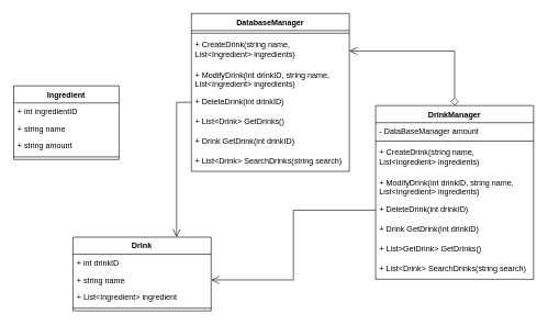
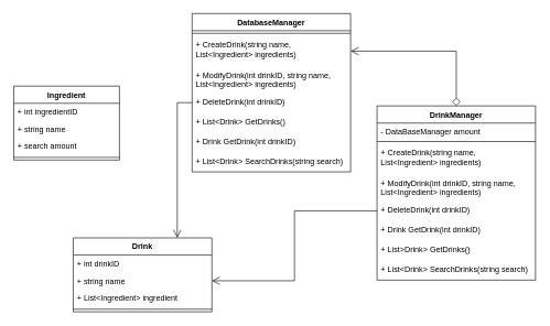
- <mxCell id="11" value="+ string amount" style="text;strokeColor=none;fillColor=none;align=left;verticalAlign=top;spacingLeft=4;spacingRight=4;overflow=hidden;rotatable=0;points=[[0,0.5],[1,0.5]];portConstraint=eastwest;" parent="8" vertex="1"><mxGeometry y="78" width="160" height="26" as="geometry" /></mxCell>
+ <mxCell id="11" value="+ search amount" style="text;strokeColor=none;fillColor=none;align=left;verticalAlign=top;spacingLeft=4;spacingRight=4;overflow=hidden;rotatable=0;points=[[0,0.5],[1,0.5]];portConstraint=eastwest;" parent="8" vertex="1"><mxGeometry y="78" width="160" height="26" as="geometry" /></mxCell>
- <mxCell id="20" value="+ List&gt;GetDrink&gt; GetDrinks()" style="text;strokeColor=none;fillColor=none;align=left;verticalAlign=top;spacingLeft=4;spacingRight=4;overflow=hidden;rotatable=0;points=[[0,0.5],[1,0.5]];portConstraint=eastwest;" parent="13" vertex="1"><mxGeometry y="204" width="240" height="30" as="geometry" /></mxCell>
+ <mxCell id="20" value="+ List&gt;Drink&gt; GetDrinks()" style="text;strokeColor=none;fillColor=none;align=left;verticalAlign=top;spacingLeft=4;spacingRight=4;overflow=hidden;rotatable=0;points=[[0,0.5],[1,0.5]];portConstraint=eastwest;" parent="13" vertex="1"><mxGeometry y="204" width="240" height="30" as="geometry" /></mxCell>
